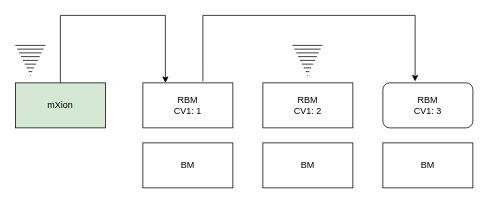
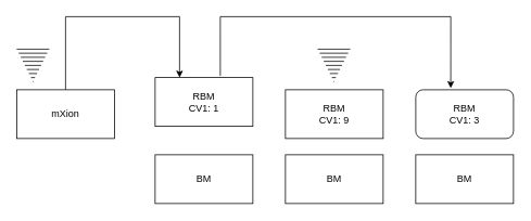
- <mxCell id="3" value="mXion" style="rounded=0;whiteSpace=wrap;html=1;fillColor=#d5e8d4;" parent="1" vertex="1"><mxGeometry x="20" y="110" width="120" height="60" as="geometry" /></mxCell>
+ <mxCell id="3" value="mXion" style="rounded=0;whiteSpace=wrap;html=1;" parent="1" vertex="1"><mxGeometry x="20" y="110" width="120" height="60" as="geometry" /></mxCell>
- <mxCell id="4" value="RBM&lt;br&gt;CV1: 1" style="rounded=0;whiteSpace=wrap;html=1;" parent="1" vertex="1"><mxGeometry x="190" y="110" width="120" height="60" as="geometry" /></mxCell>
+ <mxCell id="4" value="RBM&lt;br&gt;CV1: 1" style="rounded=0;whiteSpace=wrap;html=1;" parent="1" vertex="1"><mxGeometry x="190" y="95" width="120" height="60" as="geometry" /></mxCell>
- <mxCell id="7" value="RBM&lt;br&gt;CV1: 2" style="rounded=0;whiteSpace=wrap;html=1;" parent="1" vertex="1"><mxGeometry x="350" y="110" width="120" height="60" as="geometry" /></mxCell>
+ <mxCell id="7" value="RBM&lt;br&gt;CV1: 9" style="rounded=0;whiteSpace=wrap;html=1;" parent="1" vertex="1"><mxGeometry x="350" y="110" width="120" height="60" as="geometry" /></mxCell>
